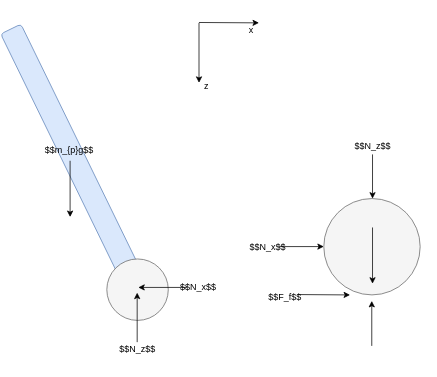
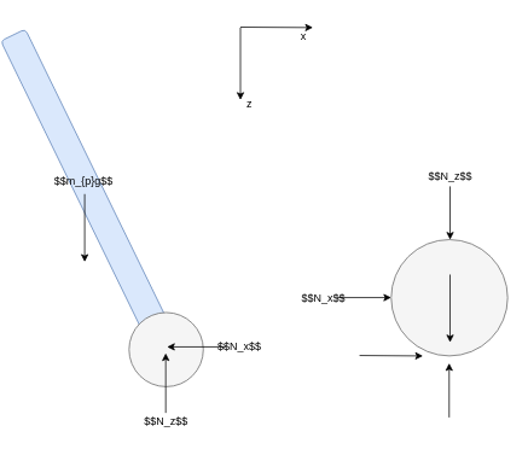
- <mxCell id="8" value="$$F_f$$&lt;br&gt;" style="text;html=1;strokeColor=none;fillColor=none;align=center;verticalAlign=middle;whiteSpace=wrap;rounded=0;" parent="7" vertex="1"><mxGeometry width="40" height="20" as="geometry" /></mxCell>
